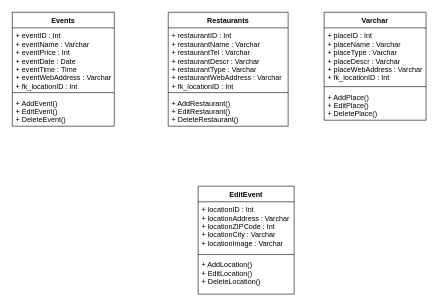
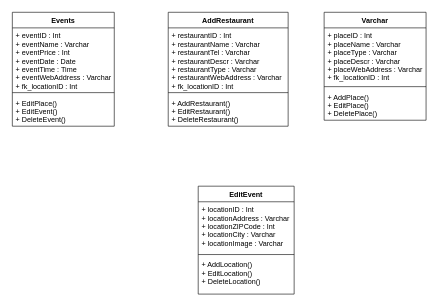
- <mxCell id="6" value="Restaurants" style="swimlane;fontStyle=1;align=center;verticalAlign=top;childLayout=stackLayout;horizontal=1;startSize=26;horizontalStack=0;resizeParent=1;resizeParentMax=0;resizeLast=0;collapsible=1;marginBottom=0;" vertex="1" parent="1"><mxGeometry x="280" y="20" width="200" height="190" as="geometry" /></mxCell>
+ <mxCell id="6" value="AddRestaurant" style="swimlane;fontStyle=1;align=center;verticalAlign=top;childLayout=stackLayout;horizontal=1;startSize=26;horizontalStack=0;resizeParent=1;resizeParentMax=0;resizeLast=0;collapsible=1;marginBottom=0;" vertex="1" parent="1"><mxGeometry x="280" y="20" width="200" height="190" as="geometry" /></mxCell>
- <mxCell id="5" value="+ AddEvent()&#10;+ EditEvent()&#10;+ DeleteEvent()" style="text;strokeColor=none;fillColor=none;align=left;verticalAlign=top;spacingLeft=4;spacingRight=4;overflow=hidden;rotatable=0;points=[[0,0.5],[1,0.5]];portConstraint=eastwest;" vertex="1" parent="2"><mxGeometry y="138" width="170" height="52" as="geometry" /></mxCell>
+ <mxCell id="5" value="+ EditPlace()&#10;+ EditEvent()&#10;+ DeleteEvent()" style="text;strokeColor=none;fillColor=none;align=left;verticalAlign=top;spacingLeft=4;spacingRight=4;overflow=hidden;rotatable=0;points=[[0,0.5],[1,0.5]];portConstraint=eastwest;" vertex="1" parent="2"><mxGeometry y="138" width="170" height="52" as="geometry" /></mxCell>
